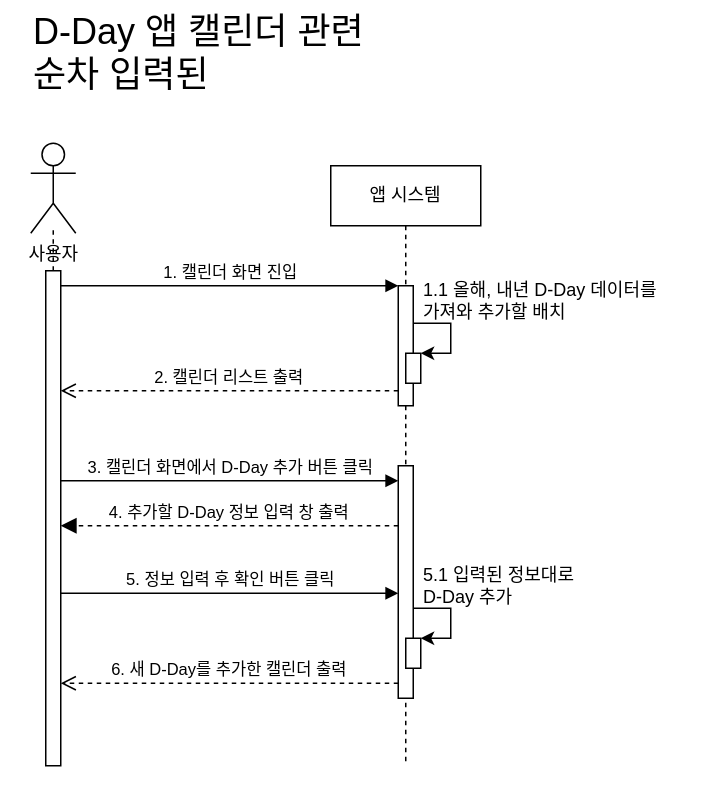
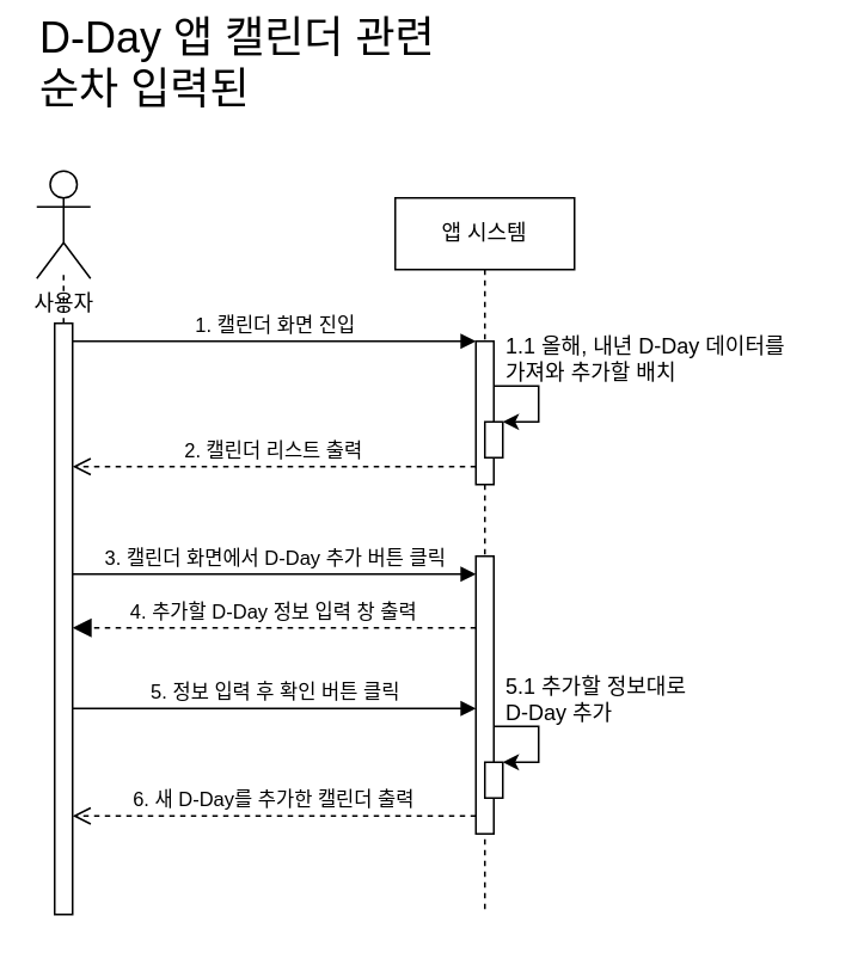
- <mxCell id="13" value="5.1 입력된 정보대로&lt;div&gt;D-Day&amp;nbsp;&lt;span style=&quot;background-color: transparent; color: light-dark(rgb(0, 0, 0), rgb(255, 255, 255));&quot;&gt;추가&lt;/span&gt;&lt;/div&gt;" style="text;html=1;align=left;verticalAlign=middle;resizable=0;points=[];autosize=1;strokeColor=none;fillColor=none;" parent="1" vertex="1"><mxGeometry x="280" y="370" width="120" height="40" as="geometry" /></mxCell>
+ <mxCell id="13" value="5.1 추가할 정보대로&lt;div&gt;D-Day&amp;nbsp;&lt;span style=&quot;background-color: transparent; color: light-dark(rgb(0, 0, 0), rgb(255, 255, 255));&quot;&gt;추가&lt;/span&gt;&lt;/div&gt;" style="text;html=1;align=left;verticalAlign=middle;resizable=0;points=[];autosize=1;strokeColor=none;fillColor=none;" parent="1" vertex="1"><mxGeometry x="280" y="370" width="120" height="40" as="geometry" /></mxCell>
